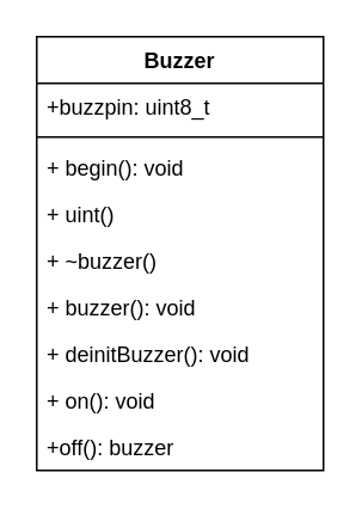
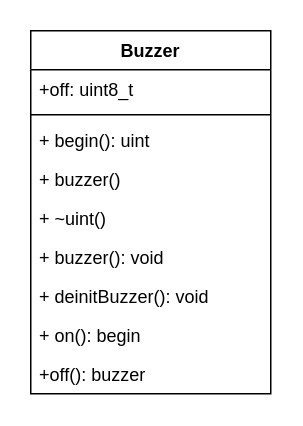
- <mxCell id="4" value="+buzzpin: uint8_t" style="text;strokeColor=none;fillColor=none;align=left;verticalAlign=top;spacingLeft=4;spacingRight=4;overflow=hidden;rotatable=0;points=[[0,0.5],[1,0.5]];portConstraint=eastwest;" parent="3" vertex="1"><mxGeometry y="26" width="160" height="26" as="geometry" /></mxCell>
+ <mxCell id="4" value="+off: uint8_t" style="text;strokeColor=none;fillColor=none;align=left;verticalAlign=top;spacingLeft=4;spacingRight=4;overflow=hidden;rotatable=0;points=[[0,0.5],[1,0.5]];portConstraint=eastwest;" parent="3" vertex="1"><mxGeometry y="26" width="160" height="26" as="geometry" /></mxCell>
- <mxCell id="6" value="+ begin(): void" style="text;strokeColor=none;fillColor=none;align=left;verticalAlign=top;spacingLeft=4;spacingRight=4;overflow=hidden;rotatable=0;points=[[0,0.5],[1,0.5]];portConstraint=eastwest;" parent="3" vertex="1"><mxGeometry y="60" width="160" height="26" as="geometry" /></mxCell>
+ <mxCell id="6" value="+ begin(): uint" style="text;strokeColor=none;fillColor=none;align=left;verticalAlign=top;spacingLeft=4;spacingRight=4;overflow=hidden;rotatable=0;points=[[0,0.5],[1,0.5]];portConstraint=eastwest;" parent="3" vertex="1"><mxGeometry y="60" width="160" height="26" as="geometry" /></mxCell>
- <mxCell id="7" value="+ uint()" style="text;strokeColor=none;fillColor=none;align=left;verticalAlign=top;spacingLeft=4;spacingRight=4;overflow=hidden;rotatable=0;points=[[0,0.5],[1,0.5]];portConstraint=eastwest;" parent="3" vertex="1"><mxGeometry y="86" width="160" height="26" as="geometry" /></mxCell>
+ <mxCell id="7" value="+ buzzer()" style="text;strokeColor=none;fillColor=none;align=left;verticalAlign=top;spacingLeft=4;spacingRight=4;overflow=hidden;rotatable=0;points=[[0,0.5],[1,0.5]];portConstraint=eastwest;" parent="3" vertex="1"><mxGeometry y="86" width="160" height="26" as="geometry" /></mxCell>
- <mxCell id="8" value="+ ~buzzer()" style="text;strokeColor=none;fillColor=none;align=left;verticalAlign=top;spacingLeft=4;spacingRight=4;overflow=hidden;rotatable=0;points=[[0,0.5],[1,0.5]];portConstraint=eastwest;" parent="3" vertex="1"><mxGeometry y="112" width="160" height="26" as="geometry" /></mxCell>
+ <mxCell id="8" value="+ ~uint()" style="text;strokeColor=none;fillColor=none;align=left;verticalAlign=top;spacingLeft=4;spacingRight=4;overflow=hidden;rotatable=0;points=[[0,0.5],[1,0.5]];portConstraint=eastwest;" parent="3" vertex="1"><mxGeometry y="112" width="160" height="26" as="geometry" /></mxCell>
- <mxCell id="11" value="+ on(): void" style="text;strokeColor=none;fillColor=none;align=left;verticalAlign=top;spacingLeft=4;spacingRight=4;overflow=hidden;rotatable=0;points=[[0,0.5],[1,0.5]];portConstraint=eastwest;" parent="3" vertex="1"><mxGeometry y="190" width="160" height="26" as="geometry" /></mxCell>
+ <mxCell id="11" value="+ on(): begin" style="text;strokeColor=none;fillColor=none;align=left;verticalAlign=top;spacingLeft=4;spacingRight=4;overflow=hidden;rotatable=0;points=[[0,0.5],[1,0.5]];portConstraint=eastwest;" parent="3" vertex="1"><mxGeometry y="190" width="160" height="26" as="geometry" /></mxCell>
